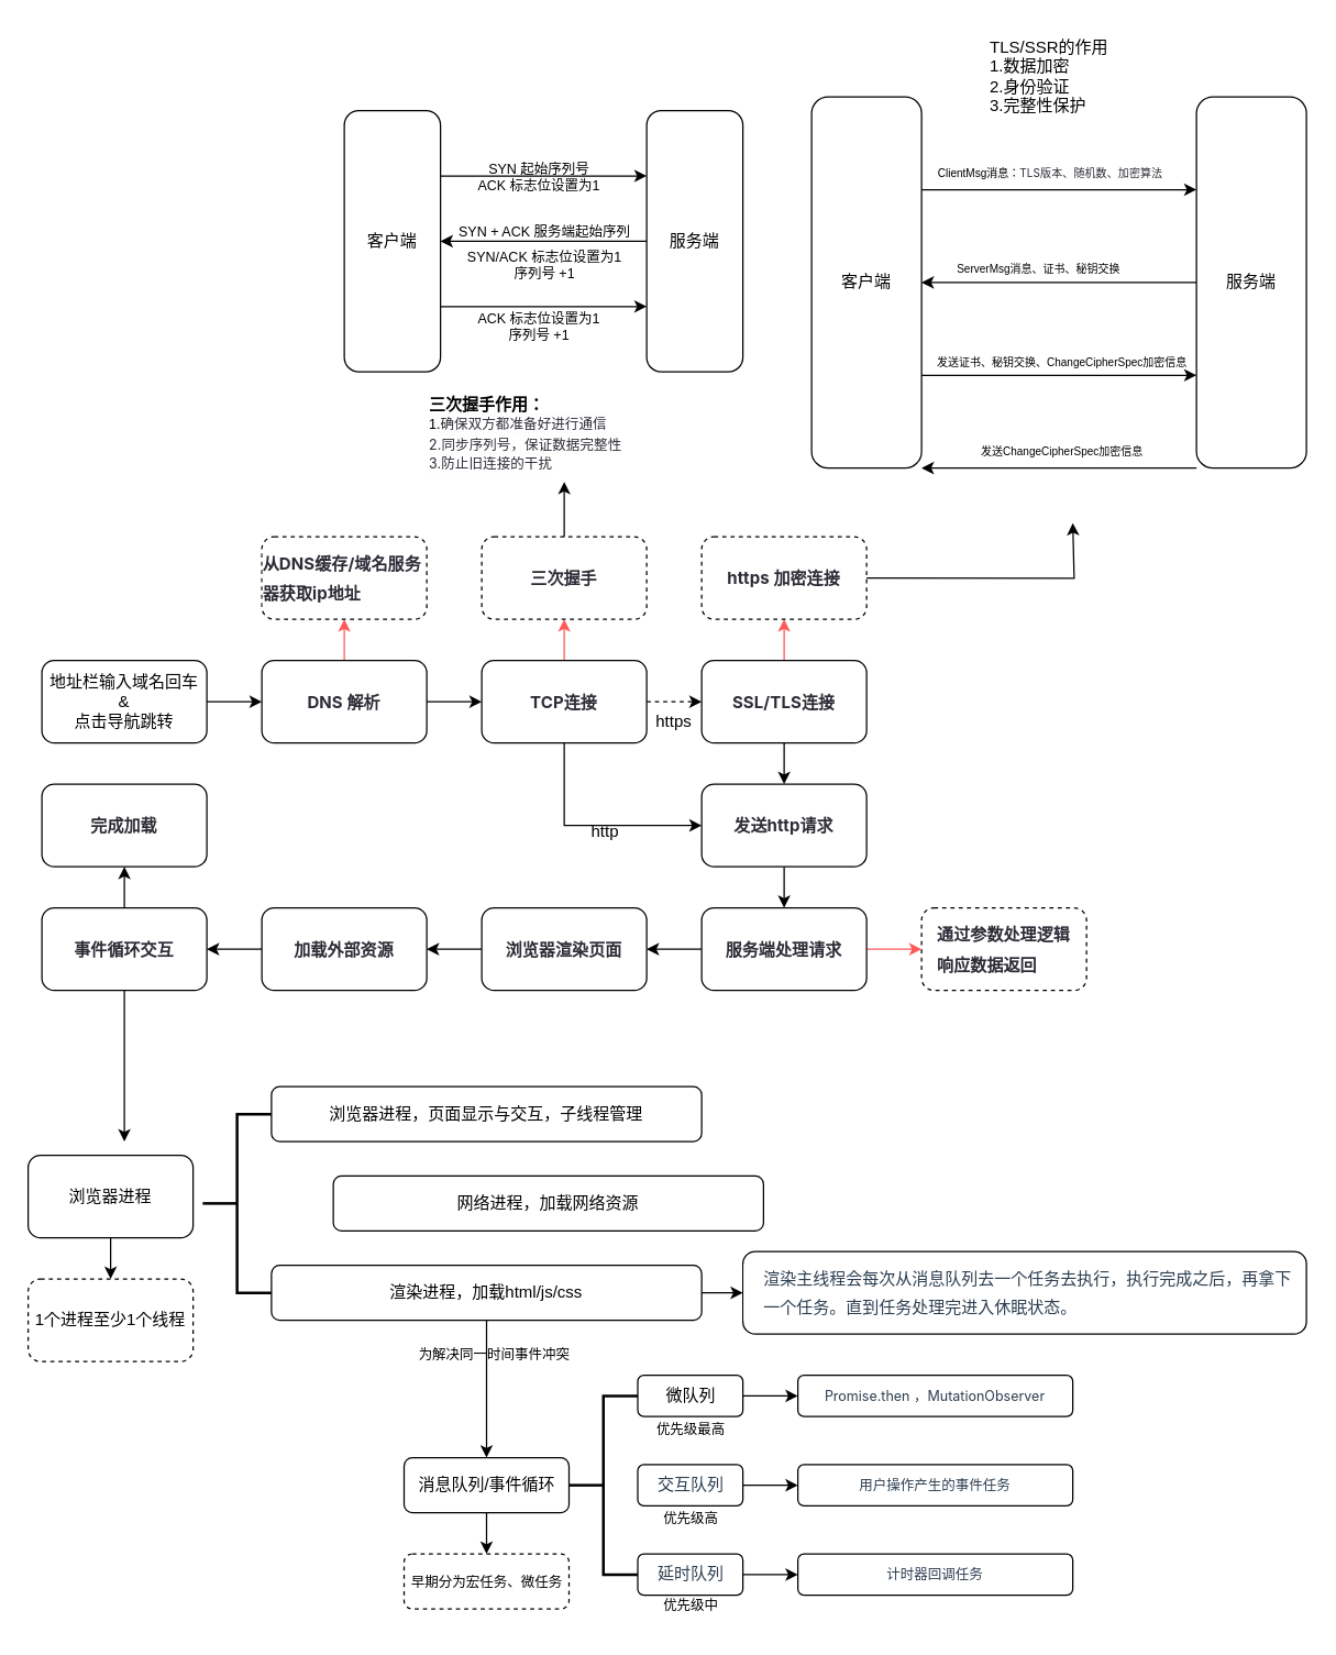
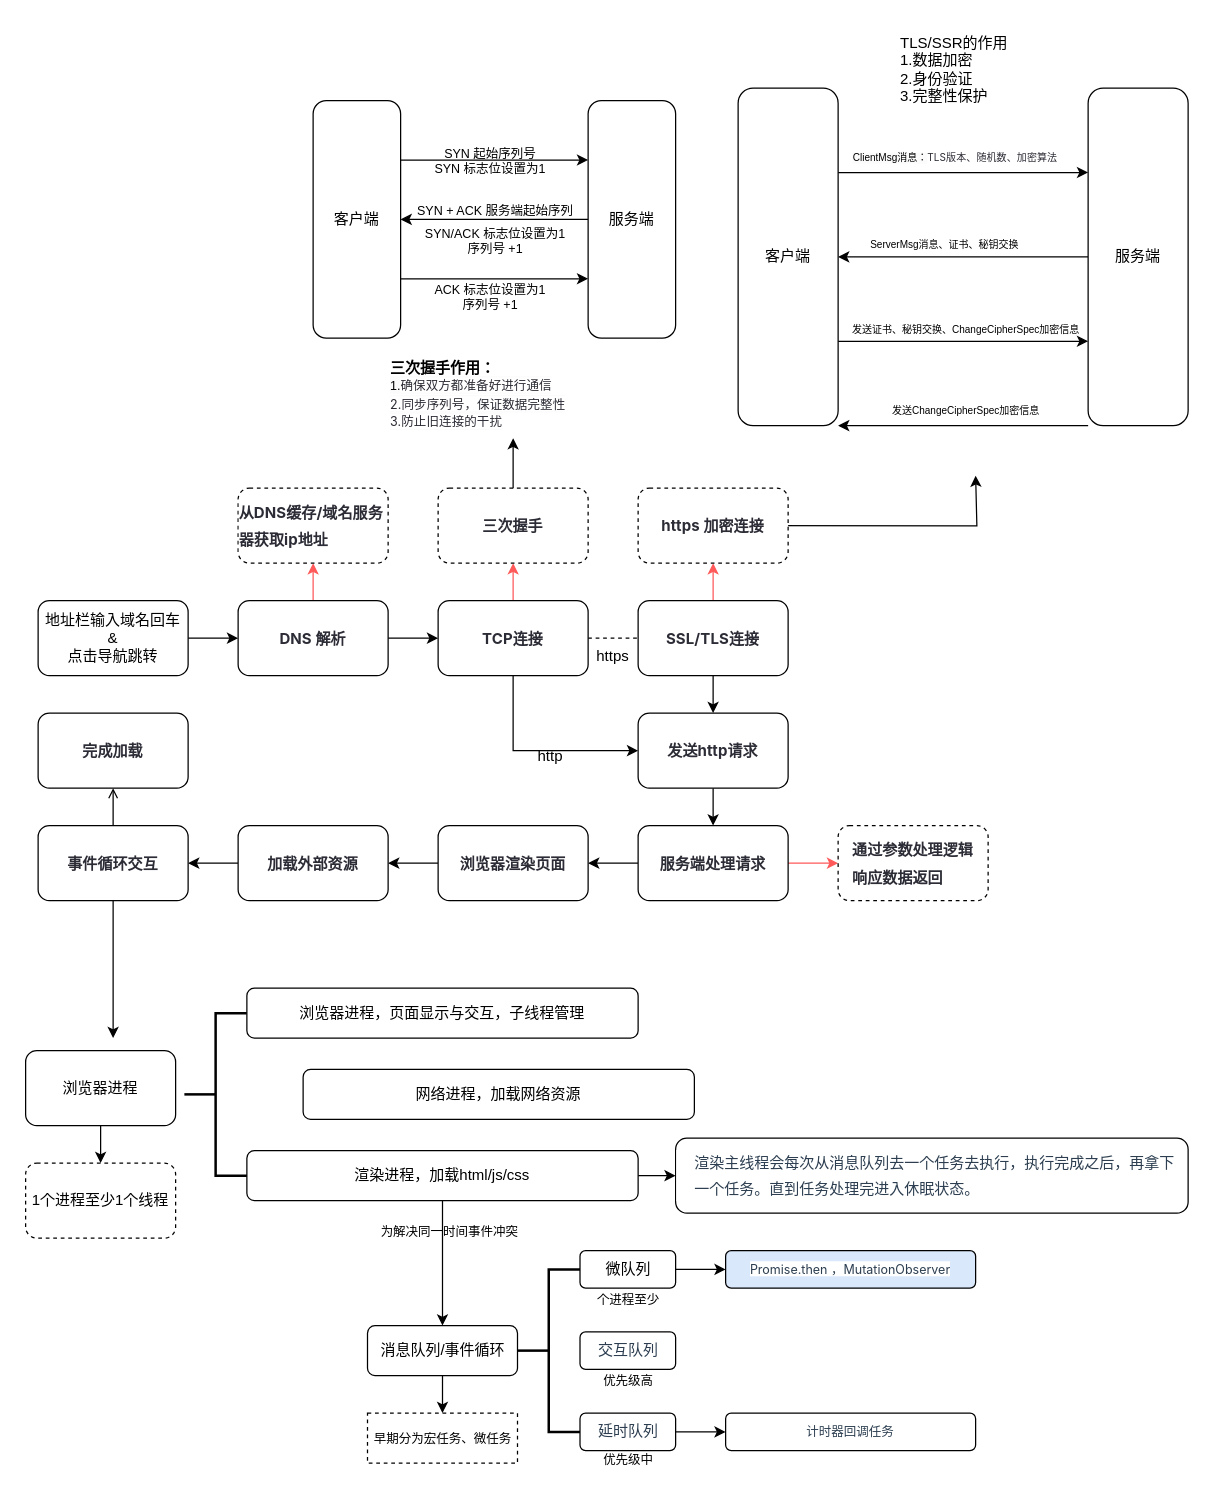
- <mxCell id="10" value="ACK 标志位设置为1" style="text;html=1;align=center;verticalAlign=middle;whiteSpace=wrap;rounded=0;fontSize=10;" vertex="1" parent="2"><mxGeometry x="92" y="39" width="100" height="30" as="geometry" /></mxCell>
+ <mxCell id="10" value="SYN 标志位设置为1" style="text;html=1;align=center;verticalAlign=middle;whiteSpace=wrap;rounded=0;fontSize=10;" vertex="1" parent="2"><mxGeometry x="92" y="39" width="100" height="30" as="geometry" /></mxCell>
- <mxCell id="22" value="" style="edgeStyle=orthogonalEdgeStyle;rounded=0;orthogonalLoop=1;jettySize=auto;html=1;dashed=1;" edge="1" parent="14" source="24" target="28"><mxGeometry relative="1" as="geometry" /></mxCell>
+ <mxCell id="22" value="" style="edgeStyle=orthogonalEdgeStyle;rounded=0;orthogonalLoop=1;jettySize=auto;html=1;dashed=1;endArrow=none;" edge="1" parent="14" source="24" target="28"><mxGeometry relative="1" as="geometry" /></mxCell>
- <mxCell id="43" value="" style="edgeStyle=orthogonalEdgeStyle;rounded=0;orthogonalLoop=1;jettySize=auto;html=1;" edge="1" parent="14" source="45" target="46"><mxGeometry relative="1" as="geometry" /></mxCell>
+ <mxCell id="43" value="" style="edgeStyle=orthogonalEdgeStyle;rounded=0;orthogonalLoop=1;jettySize=auto;html=1;endArrow=open;" edge="1" parent="14" source="45" target="46"><mxGeometry relative="1" as="geometry" /></mxCell>
- <mxCell id="84" value="&lt;span style=&quot;color: rgb(44, 62, 80); font-family: -apple-system, BlinkMacSystemFont, &amp;quot;Segoe UI&amp;quot;, Roboto, Oxygen, Ubuntu, Cantarell, &amp;quot;Fira Sans&amp;quot;, &amp;quot;Droid Sans&amp;quot;, &amp;quot;Helvetica Neue&amp;quot;, sans-serif; text-align: left; background-color: rgb(255, 255, 255);&quot;&gt;&lt;font&gt;Promise.then ，MutationObserver&lt;/font&gt;&lt;/span&gt;" style="whiteSpace=wrap;html=1;rounded=1;fontSize=10;" vertex="1" parent="60"><mxGeometry x="560" y="210" width="200" height="30" as="geometry" /></mxCell>
+ <mxCell id="84" value="&lt;span style=&quot;color: rgb(44, 62, 80); font-family: -apple-system, BlinkMacSystemFont, &amp;quot;Segoe UI&amp;quot;, Roboto, Oxygen, Ubuntu, Cantarell, &amp;quot;Fira Sans&amp;quot;, &amp;quot;Droid Sans&amp;quot;, &amp;quot;Helvetica Neue&amp;quot;, sans-serif; text-align: left; background-color: rgb(255, 255, 255);&quot;&gt;&lt;font&gt;Promise.then ，MutationObserver&lt;/font&gt;&lt;/span&gt;" style="whiteSpace=wrap;html=1;rounded=1;fontSize=10;fillColor=#dae8fc;" vertex="1" parent="60"><mxGeometry x="560" y="210" width="200" height="30" as="geometry" /></mxCell>
- <mxCell id="81" value="优先级最高" style="text;html=1;align=center;verticalAlign=middle;resizable=0;points=[];autosize=1;strokeColor=none;fillColor=none;fontSize=10;" vertex="1" parent="60"><mxGeometry x="446.75" y="234" width="70" height="30" as="geometry" /></mxCell>
+ <mxCell id="81" value="个进程至少" style="text;html=1;align=center;verticalAlign=middle;resizable=0;points=[];autosize=1;strokeColor=none;fillColor=none;fontSize=10;" vertex="1" parent="60"><mxGeometry x="446.75" y="234" width="70" height="30" as="geometry" /></mxCell>
- <mxCell id="77" value="" style="edgeStyle=orthogonalEdgeStyle;rounded=0;orthogonalLoop=1;jettySize=auto;html=1;" edge="1" parent="60" source="78" target="85"><mxGeometry relative="1" as="geometry" /></mxCell>
- <mxCell id="85" value="&lt;span style=&quot;color: rgb(44, 62, 80); font-family: -apple-system, BlinkMacSystemFont, &amp;quot;Segoe UI&amp;quot;, Roboto, Oxygen, Ubuntu, Cantarell, &amp;quot;Fira Sans&amp;quot;, &amp;quot;Droid Sans&amp;quot;, &amp;quot;Helvetica Neue&amp;quot;, sans-serif; text-align: left; background-color: rgb(255, 255, 255);&quot;&gt;&lt;font&gt;用户操作产生的事件任务&lt;/font&gt;&lt;/span&gt;" style="whiteSpace=wrap;html=1;rounded=1;fontSize=10;" vertex="1" parent="60"><mxGeometry x="560" y="275" width="200" height="30" as="geometry" /></mxCell>
- <mxCell id="87" value="早期分为宏任务、微任务" style="whiteSpace=wrap;html=1;rounded=1;dashed=1;fontSize=10;" vertex="1" parent="60"><mxGeometry x="273.5" y="340" width="120" height="40" as="geometry" /></mxCell>
+ <mxCell id="87" value="早期分为宏任务、微任务" style="whiteSpace=wrap;html=1;dashed=1;fontSize=10;rounded=0;" vertex="1" parent="60"><mxGeometry x="273.5" y="340" width="120" height="40" as="geometry" /></mxCell>
